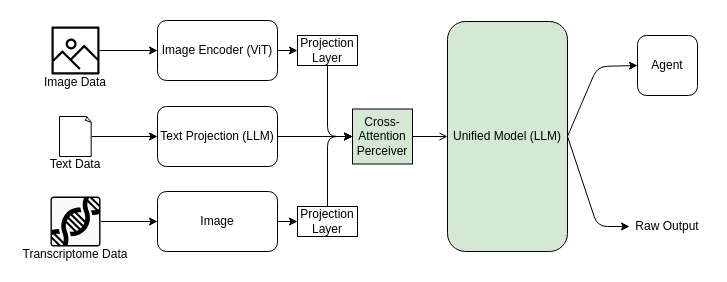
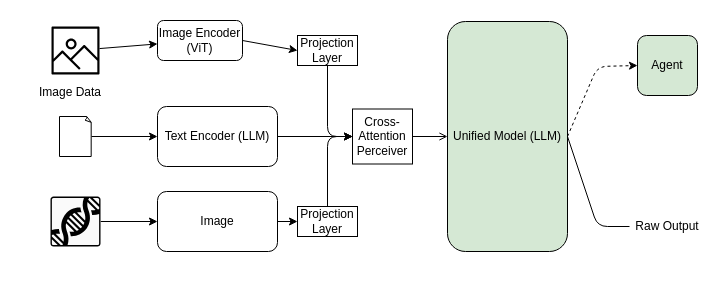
- <mxCell id="16" value="Image Encoder (ViT)" style="rounded=1;whiteSpace=wrap;html=1;" parent="1" vertex="1"><mxGeometry x="157" y="20" width="120" height="60" as="geometry" /></mxCell>
+ <mxCell id="16" value="Image Encoder (ViT)" style="rounded=1;whiteSpace=wrap;html=1;" parent="1" vertex="1"><mxGeometry x="157" y="20" width="85" height="40" as="geometry" /></mxCell>
- <mxCell id="26" value="Agent" style="rounded=1;whiteSpace=wrap;html=1;" parent="1" vertex="1"><mxGeometry x="637" y="35" width="60" height="60" as="geometry" /></mxCell>
+ <mxCell id="26" value="Agent" style="rounded=1;whiteSpace=wrap;html=1;fillColor=#d5e8d4;" parent="1" vertex="1"><mxGeometry x="637" y="35" width="60" height="60" as="geometry" /></mxCell>
- <mxCell id="8" value="Image Data" style="text;html=1;align=center;verticalAlign=middle;whiteSpace=wrap;rounded=0;" parent="1" vertex="1"><mxGeometry x="37" y="76" width="76" height="12" as="geometry" /></mxCell>
+ <mxCell id="8" value="Image Data" style="text;html=1;align=center;verticalAlign=middle;whiteSpace=wrap;rounded=0;" parent="1" vertex="1"><mxGeometry x="32" y="86" width="76" height="12" as="geometry" /></mxCell>
- <mxCell id="17" style="edgeStyle=none;html=1;exitX=1;exitY=0.5;exitDx=0;exitDy=0;entryX=0;entryY=0.5;entryDx=0;entryDy=0;" parent="1" source="19" target="26" edge="1"><mxGeometry relative="1" as="geometry"><Array as="points"><mxPoint x="597" y="66" /></Array></mxGeometry></mxCell>
+ <mxCell id="17" style="edgeStyle=none;html=1;exitX=1;exitY=0.5;exitDx=0;exitDy=0;entryX=0;entryY=0.5;entryDx=0;entryDy=0;dashed=1;" parent="1" source="19" target="26" edge="1"><mxGeometry relative="1" as="geometry"><Array as="points"><mxPoint x="597" y="66" /></Array></mxGeometry></mxCell>
- <mxCell id="12" value="Text Projection (LLM)" style="rounded=1;whiteSpace=wrap;html=1;" parent="1" vertex="1"><mxGeometry x="157" y="106" width="120" height="60" as="geometry" /></mxCell>
+ <mxCell id="12" value="Text Encoder (LLM)" style="rounded=1;whiteSpace=wrap;html=1;" parent="1" vertex="1"><mxGeometry x="157" y="106" width="120" height="60" as="geometry" /></mxCell>
- <mxCell id="25" value="Cross-Attention Perceiver" style="rounded=0;whiteSpace=wrap;html=1;fillColor=#d5e8d4;" parent="1" vertex="1"><mxGeometry x="352" y="108.5" width="60" height="55" as="geometry" /></mxCell>
+ <mxCell id="25" value="Cross-Attention Perceiver" style="rounded=0;whiteSpace=wrap;html=1;" parent="1" vertex="1"><mxGeometry x="352" y="108.5" width="60" height="55" as="geometry" /></mxCell>
- <mxCell id="9" value="Text Data" style="text;html=1;align=center;verticalAlign=middle;whiteSpace=wrap;rounded=0;" parent="1" vertex="1"><mxGeometry x="37" y="158" width="76" height="12" as="geometry" /></mxCell>
- <mxCell id="18" style="edgeStyle=none;html=1;exitX=1;exitY=0.5;exitDx=0;exitDy=0;entryX=0;entryY=0.5;entryDx=0;entryDy=0;" parent="1" source="19" target="27" edge="1"><mxGeometry relative="1" as="geometry"><Array as="points"><mxPoint x="597" y="226" /></Array></mxGeometry></mxCell>
+ <mxCell id="18" style="edgeStyle=none;html=1;exitX=1;exitY=0.5;exitDx=0;exitDy=0;entryX=0;entryY=0.5;entryDx=0;entryDy=0;endArrow=none;" parent="1" source="19" target="27" edge="1"><mxGeometry relative="1" as="geometry"><Array as="points"><mxPoint x="597" y="226" /></Array></mxGeometry></mxCell>
- <mxCell id="10" value="Transcriptome Data" style="text;html=1;align=center;verticalAlign=middle;whiteSpace=wrap;rounded=0;" parent="1" vertex="1"><mxGeometry x="20" y="248" width="110" height="12" as="geometry" /></mxCell>
